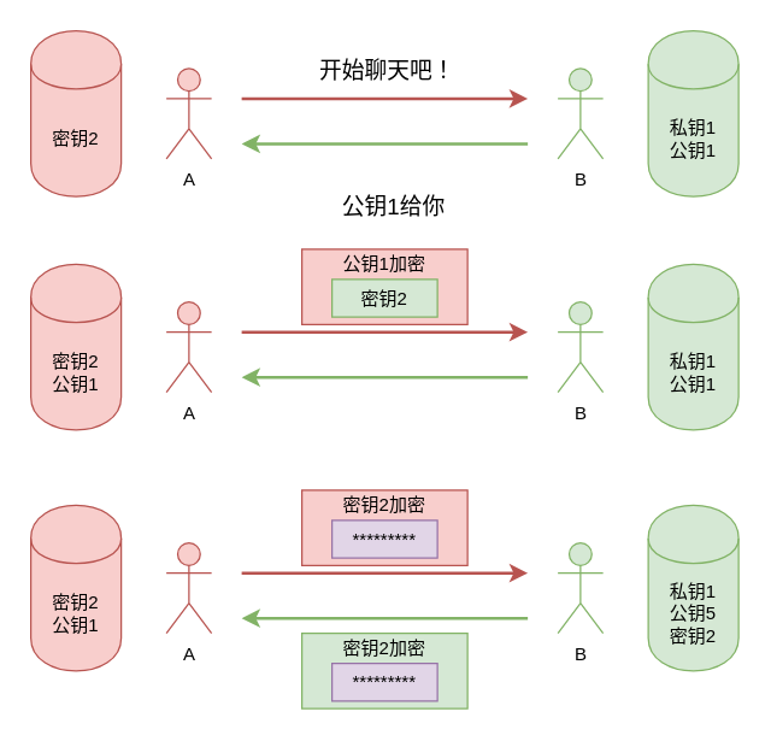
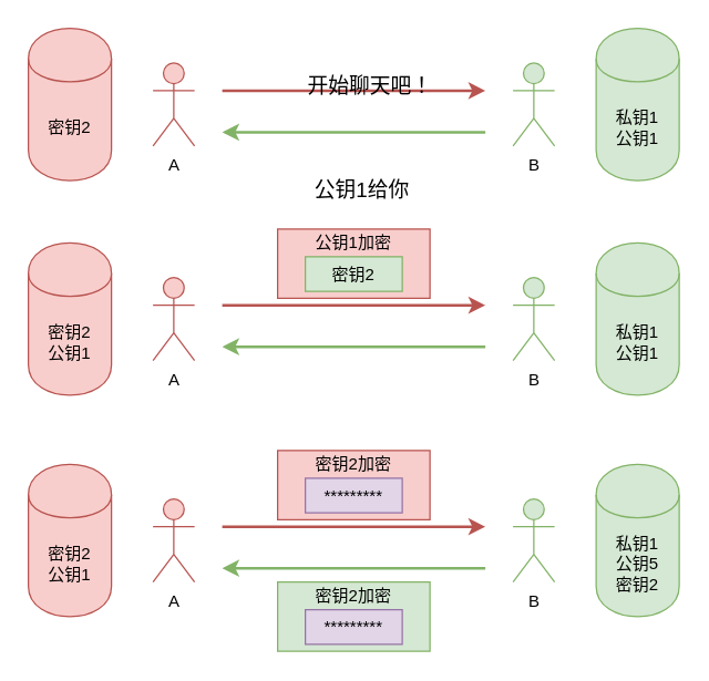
- <mxCell id="8" value="&lt;font style=&quot;font-size: 15px&quot;&gt;开始聊天吧！&lt;/font&gt;" style="text;html=1;resizable=0;points=[];autosize=1;align=left;verticalAlign=top;spacingTop=-4;" vertex="1" parent="1"><mxGeometry x="210" y="35" width="110" height="20" as="geometry" /></mxCell>
+ <mxCell id="8" value="&lt;font style=&quot;font-size: 15px&quot;&gt;开始聊天吧！&lt;/font&gt;" style="text;html=1;resizable=0;points=[];autosize=1;align=left;verticalAlign=top;spacingTop=-4;" vertex="1" parent="1"><mxGeometry x="220" y="50" width="110" height="20" as="geometry" /></mxCell>
